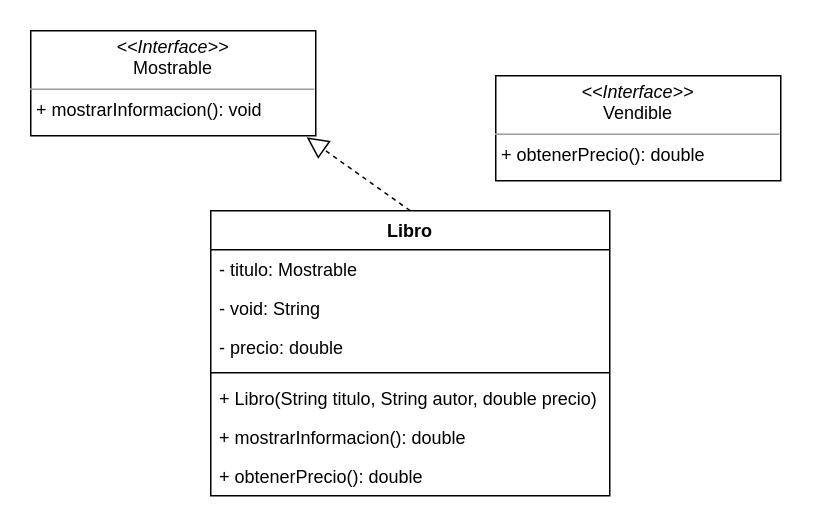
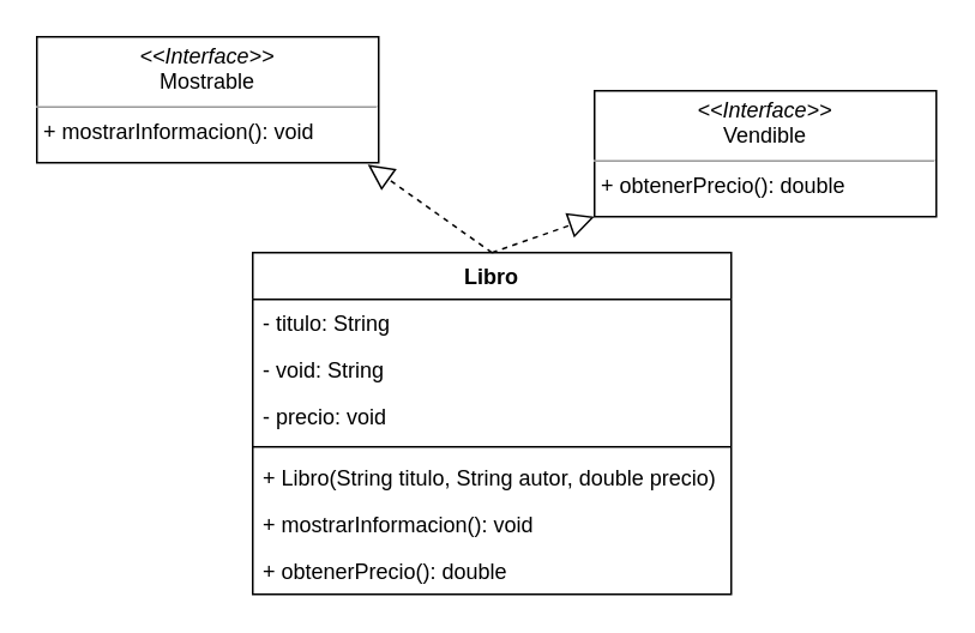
+ <mxCell id="13" value="" style="endArrow=block;dashed=1;endFill=0;endSize=12;html=1;rounded=0;exitX=0.5;exitY=0;exitDx=0;exitDy=0;entryX=0;entryY=1;entryDx=0;entryDy=0;" edge="1" parent="1" source="3" target="12"><mxGeometry width="160" relative="1" as="geometry"><mxPoint x="274" y="150" as="sourcePoint" /><mxPoint x="214" y="101" as="targetPoint" /></mxGeometry></mxCell>
- <mxCell id="4" value="- titulo: Mostrable" style="text;strokeColor=none;fillColor=none;align=left;verticalAlign=top;spacingLeft=4;spacingRight=4;overflow=hidden;rotatable=0;points=[[0,0.5],[1,0.5]];portConstraint=eastwest;whiteSpace=wrap;html=1;" parent="3" vertex="1"><mxGeometry y="26" width="266" height="26" as="geometry" /></mxCell>
+ <mxCell id="4" value="- titulo: String" style="text;strokeColor=none;fillColor=none;align=left;verticalAlign=top;spacingLeft=4;spacingRight=4;overflow=hidden;rotatable=0;points=[[0,0.5],[1,0.5]];portConstraint=eastwest;whiteSpace=wrap;html=1;" parent="3" vertex="1"><mxGeometry y="26" width="266" height="26" as="geometry" /></mxCell>
- <mxCell id="6" value="- precio: double" style="text;strokeColor=none;fillColor=none;align=left;verticalAlign=top;spacingLeft=4;spacingRight=4;overflow=hidden;rotatable=0;points=[[0,0.5],[1,0.5]];portConstraint=eastwest;whiteSpace=wrap;html=1;" vertex="1" parent="3"><mxGeometry y="78" width="266" height="26" as="geometry" /></mxCell>
+ <mxCell id="6" value="- precio: void" style="text;strokeColor=none;fillColor=none;align=left;verticalAlign=top;spacingLeft=4;spacingRight=4;overflow=hidden;rotatable=0;points=[[0,0.5],[1,0.5]];portConstraint=eastwest;whiteSpace=wrap;html=1;" vertex="1" parent="3"><mxGeometry y="78" width="266" height="26" as="geometry" /></mxCell>
- <mxCell id="9" value="+ mostrarInformacion(): double" style="text;strokeColor=none;fillColor=none;align=left;verticalAlign=top;spacingLeft=4;spacingRight=4;overflow=hidden;rotatable=0;points=[[0,0.5],[1,0.5]];portConstraint=eastwest;whiteSpace=wrap;html=1;" parent="3" vertex="1"><mxGeometry y="138" width="266" height="26" as="geometry" /></mxCell>
+ <mxCell id="9" value="+ mostrarInformacion(): void" style="text;strokeColor=none;fillColor=none;align=left;verticalAlign=top;spacingLeft=4;spacingRight=4;overflow=hidden;rotatable=0;points=[[0,0.5],[1,0.5]];portConstraint=eastwest;whiteSpace=wrap;html=1;" parent="3" vertex="1"><mxGeometry y="138" width="266" height="26" as="geometry" /></mxCell>
